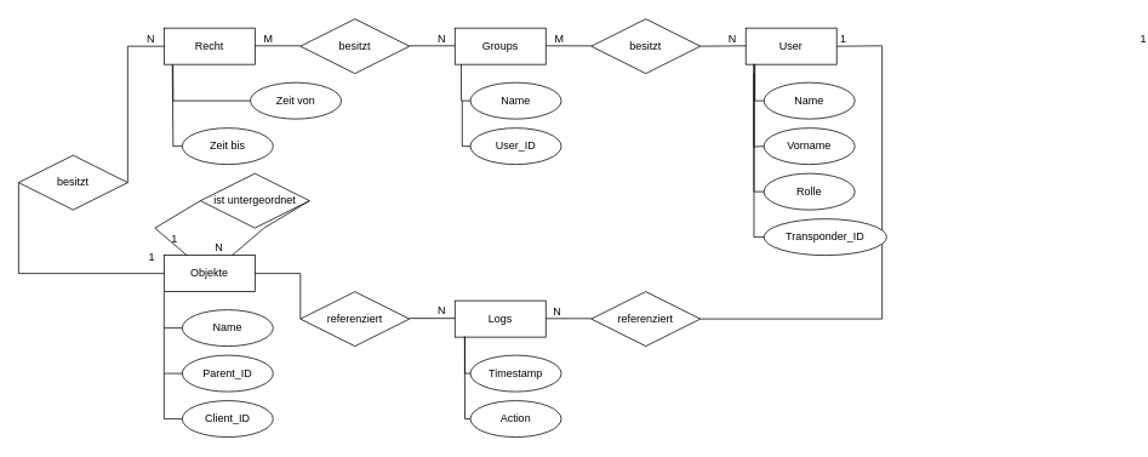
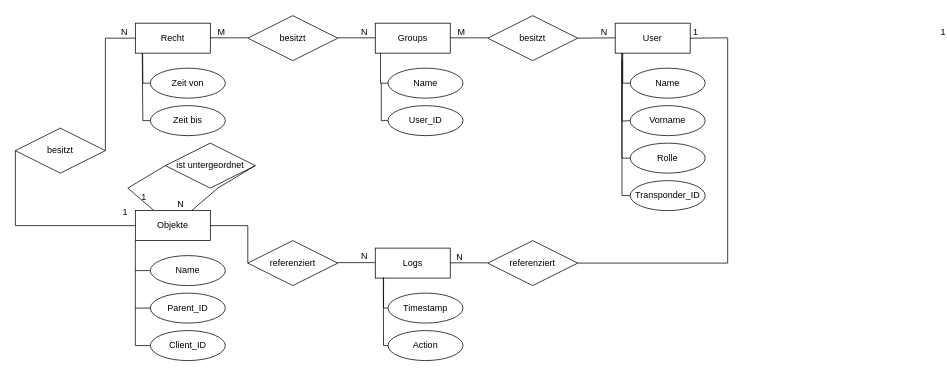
- <mxCell id="6" value="Zeit von" style="ellipse;whiteSpace=wrap;html=1;align=center;" parent="1" vertex="1"><mxGeometry x="275" y="90" width="100" height="40" as="geometry" /></mxCell>
+ <mxCell id="6" value="Zeit von" style="ellipse;whiteSpace=wrap;html=1;align=center;" parent="1" vertex="1"><mxGeometry x="200" y="90" width="100" height="40" as="geometry" /></mxCell>
- <mxCell id="60" value="Transponder_ID" style="ellipse;whiteSpace=wrap;html=1;align=center;" vertex="1" parent="1"><mxGeometry x="840" y="240" width="135" height="40" as="geometry" /></mxCell>
+ <mxCell id="60" value="Transponder_ID" style="ellipse;whiteSpace=wrap;html=1;align=center;" vertex="1" parent="1"><mxGeometry x="840" y="240" width="100" height="40" as="geometry" /></mxCell>
